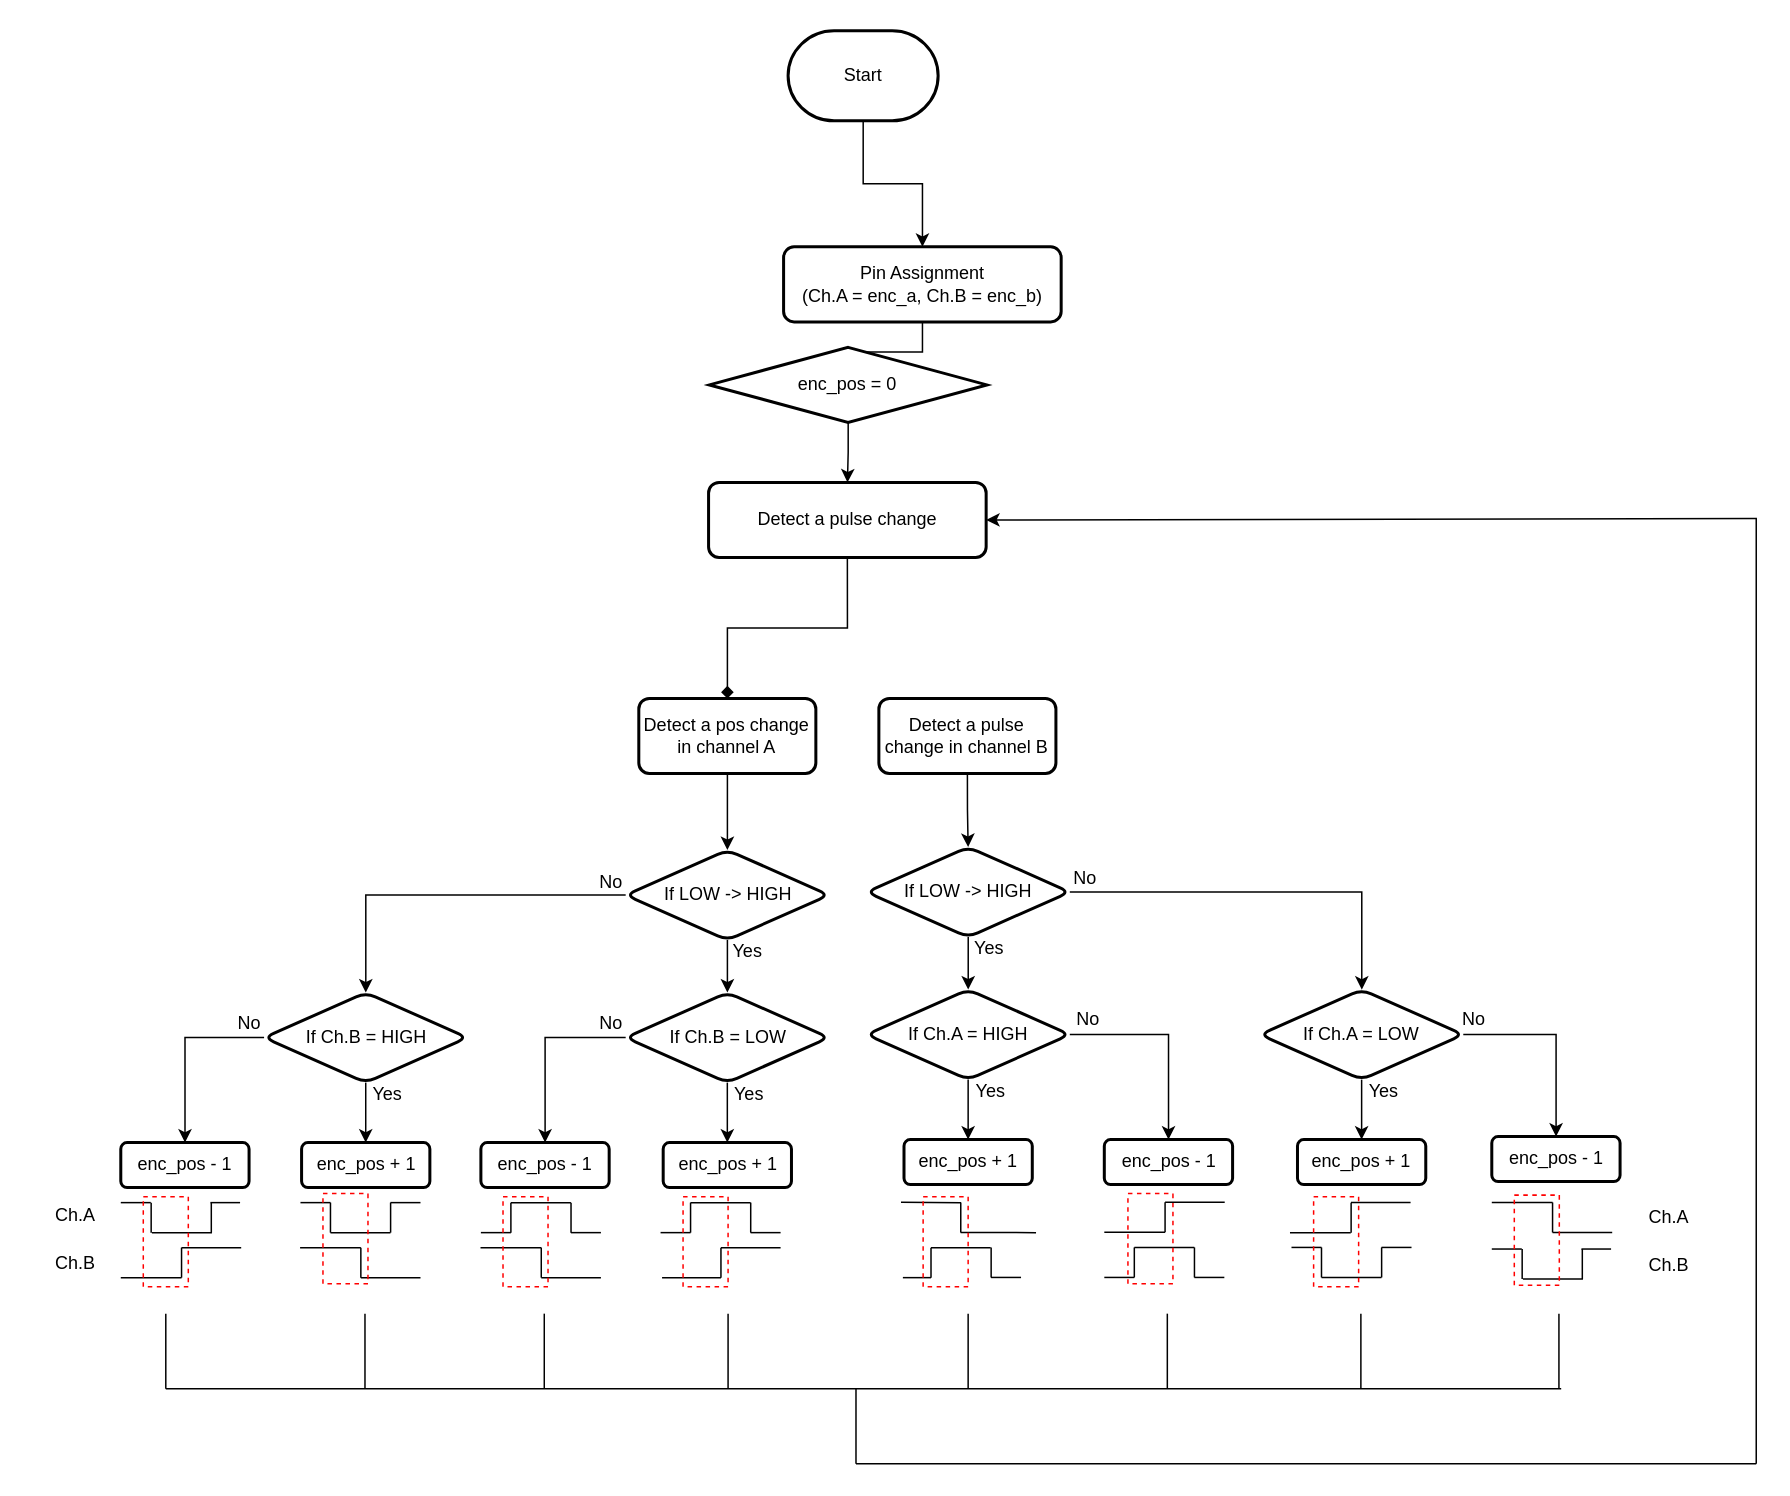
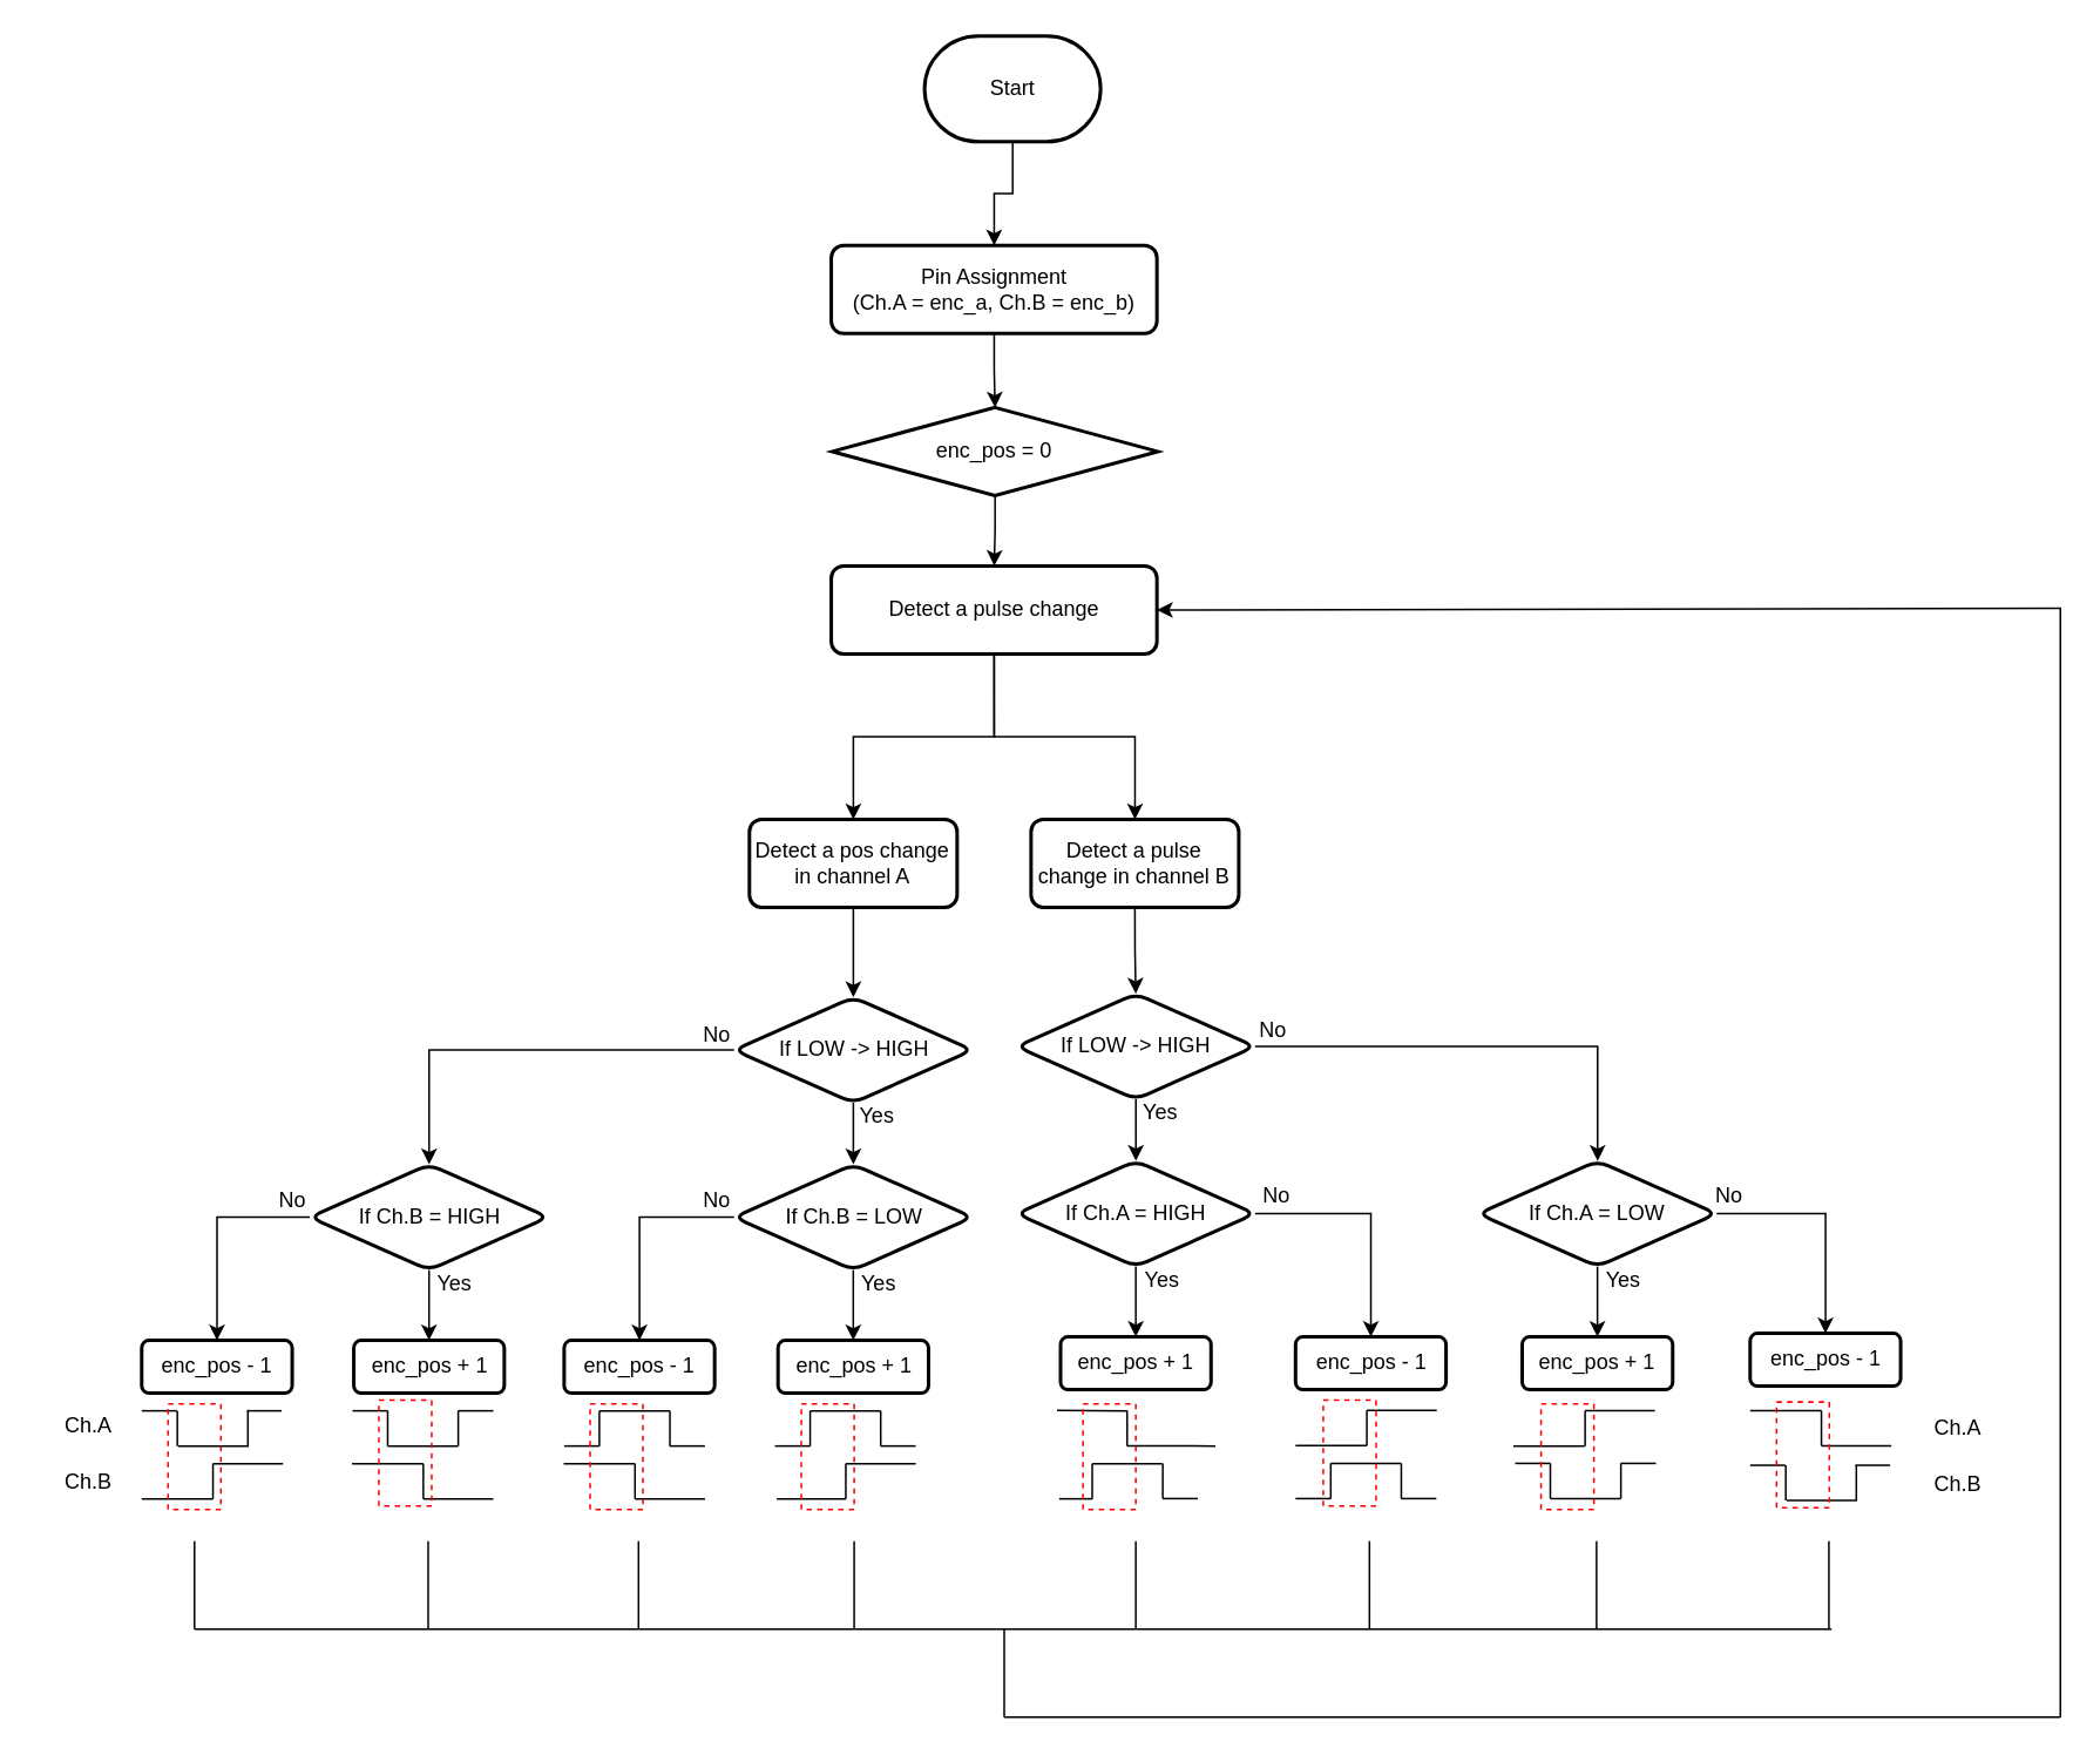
- <mxCell id="5" value="Pin Assignment&lt;br&gt;(Ch.A = enc_a, Ch.B = enc_b)" style="rounded=1;whiteSpace=wrap;html=1;absoluteArcSize=1;arcSize=14;strokeWidth=2;" vertex="1" parent="1"><mxGeometry x="521.75" y="164" width="185" height="50" as="geometry" /></mxCell>
+ <mxCell id="5" value="Pin Assignment&lt;br&gt;(Ch.A = enc_a, Ch.B = enc_b)" style="rounded=1;whiteSpace=wrap;html=1;absoluteArcSize=1;arcSize=14;strokeWidth=2;" vertex="1" parent="1"><mxGeometry x="471.75" y="139" width="185" height="50" as="geometry" /></mxCell>
+ <mxCell id="126" value="" style="edgeStyle=orthogonalEdgeStyle;rounded=0;orthogonalLoop=1;jettySize=auto;html=1;" edge="1" parent="1" source="128" target="9"><mxGeometry relative="1" as="geometry" /></mxCell>
- <mxCell id="127" style="edgeStyle=orthogonalEdgeStyle;rounded=0;orthogonalLoop=1;jettySize=auto;html=1;exitX=0.5;exitY=1;exitDx=0;exitDy=0;endArrow=diamond;" edge="1" parent="1" source="128" target="7"><mxGeometry relative="1" as="geometry" /></mxCell>
+ <mxCell id="127" style="edgeStyle=orthogonalEdgeStyle;rounded=0;orthogonalLoop=1;jettySize=auto;html=1;exitX=0.5;exitY=1;exitDx=0;exitDy=0;" edge="1" parent="1" source="128" target="7"><mxGeometry relative="1" as="geometry" /></mxCell>
